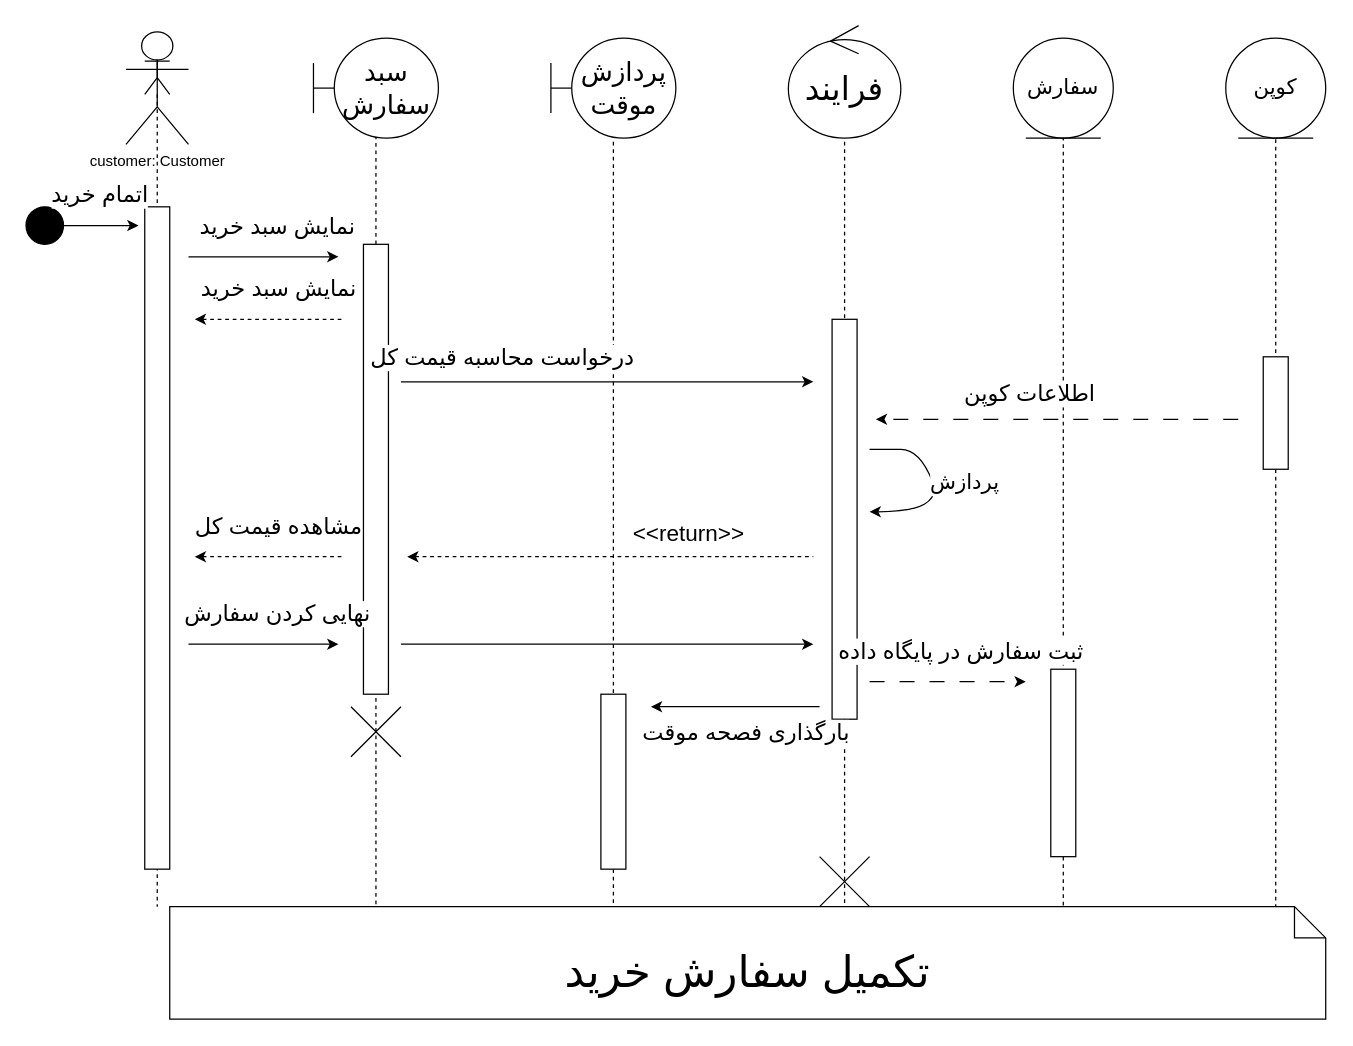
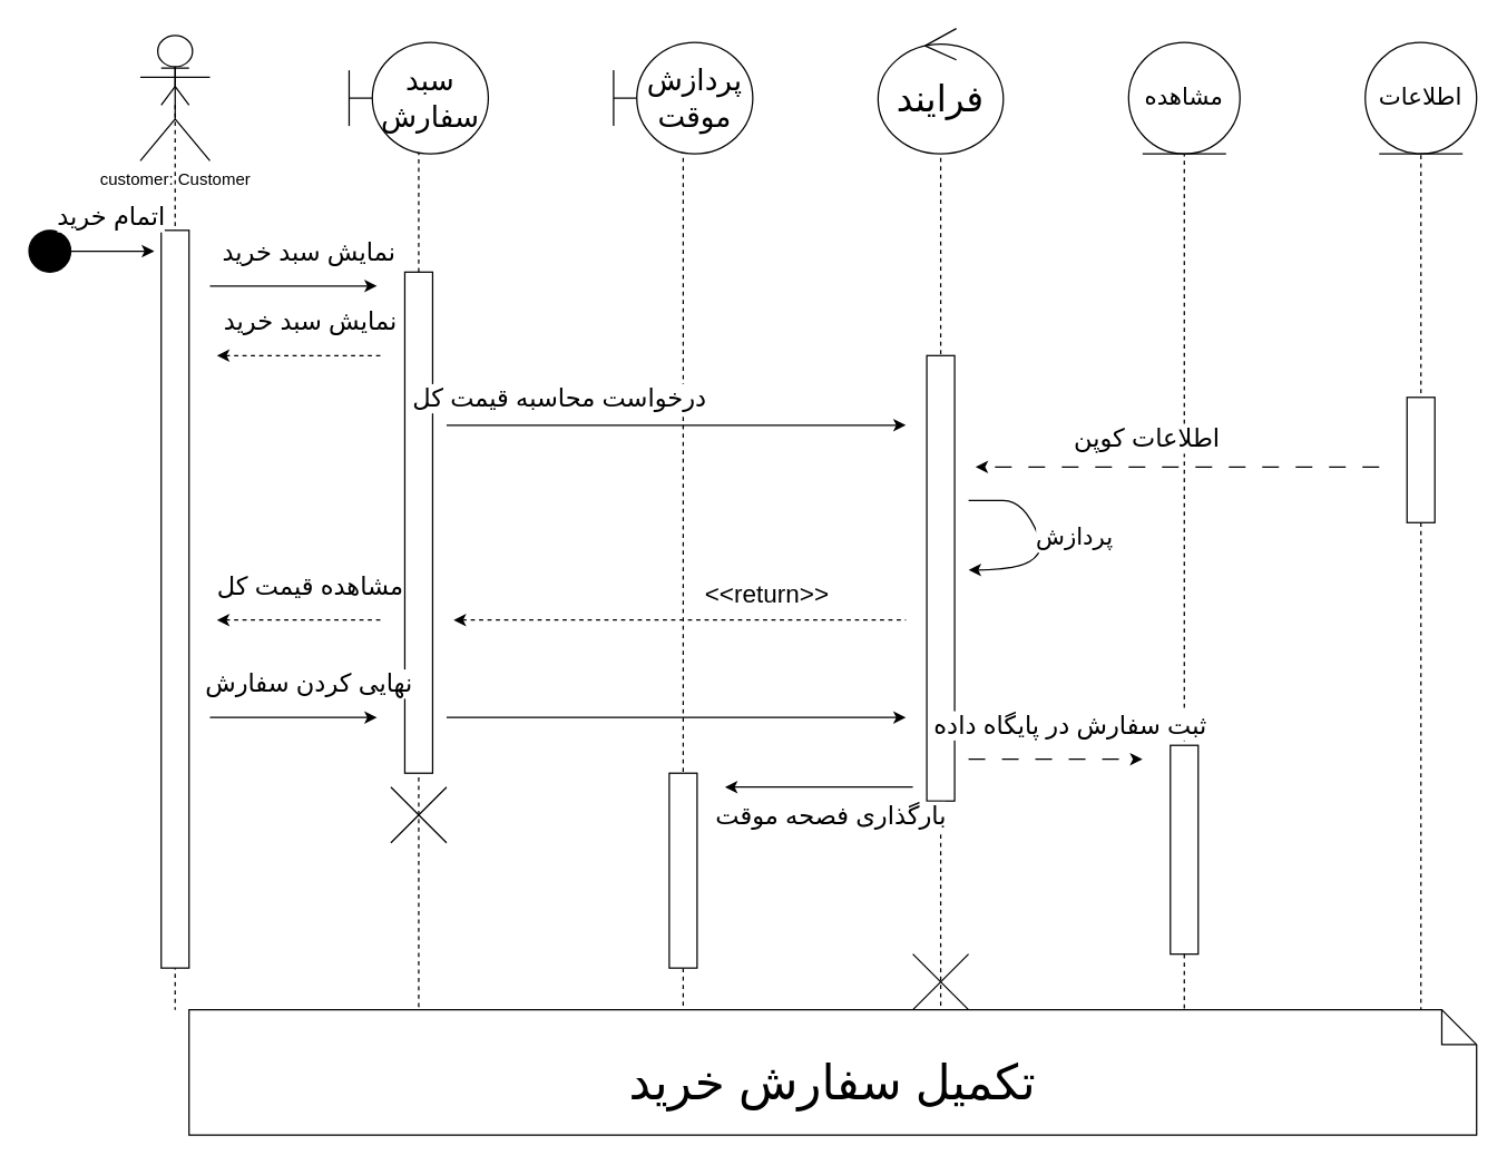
- <mxCell id="11" value="سفارش" style="ellipse;shape=umlEntity;whiteSpace=wrap;html=1;fontSize=17;" vertex="1" parent="1"><mxGeometry x="810" y="30" width="80" height="80" as="geometry" /></mxCell>
+ <mxCell id="11" value="مشاهده" style="ellipse;shape=umlEntity;whiteSpace=wrap;html=1;fontSize=17;" vertex="1" parent="1"><mxGeometry x="810" y="30" width="80" height="80" as="geometry" /></mxCell>
- <mxCell id="13" value="کوپن" style="ellipse;shape=umlEntity;whiteSpace=wrap;html=1;fontSize=17;" vertex="1" parent="1"><mxGeometry x="980" y="30" width="80" height="80" as="geometry" /></mxCell>
+ <mxCell id="13" value="اطلاعات" style="ellipse;shape=umlEntity;whiteSpace=wrap;html=1;fontSize=17;" vertex="1" parent="1"><mxGeometry x="980" y="30" width="80" height="80" as="geometry" /></mxCell>
